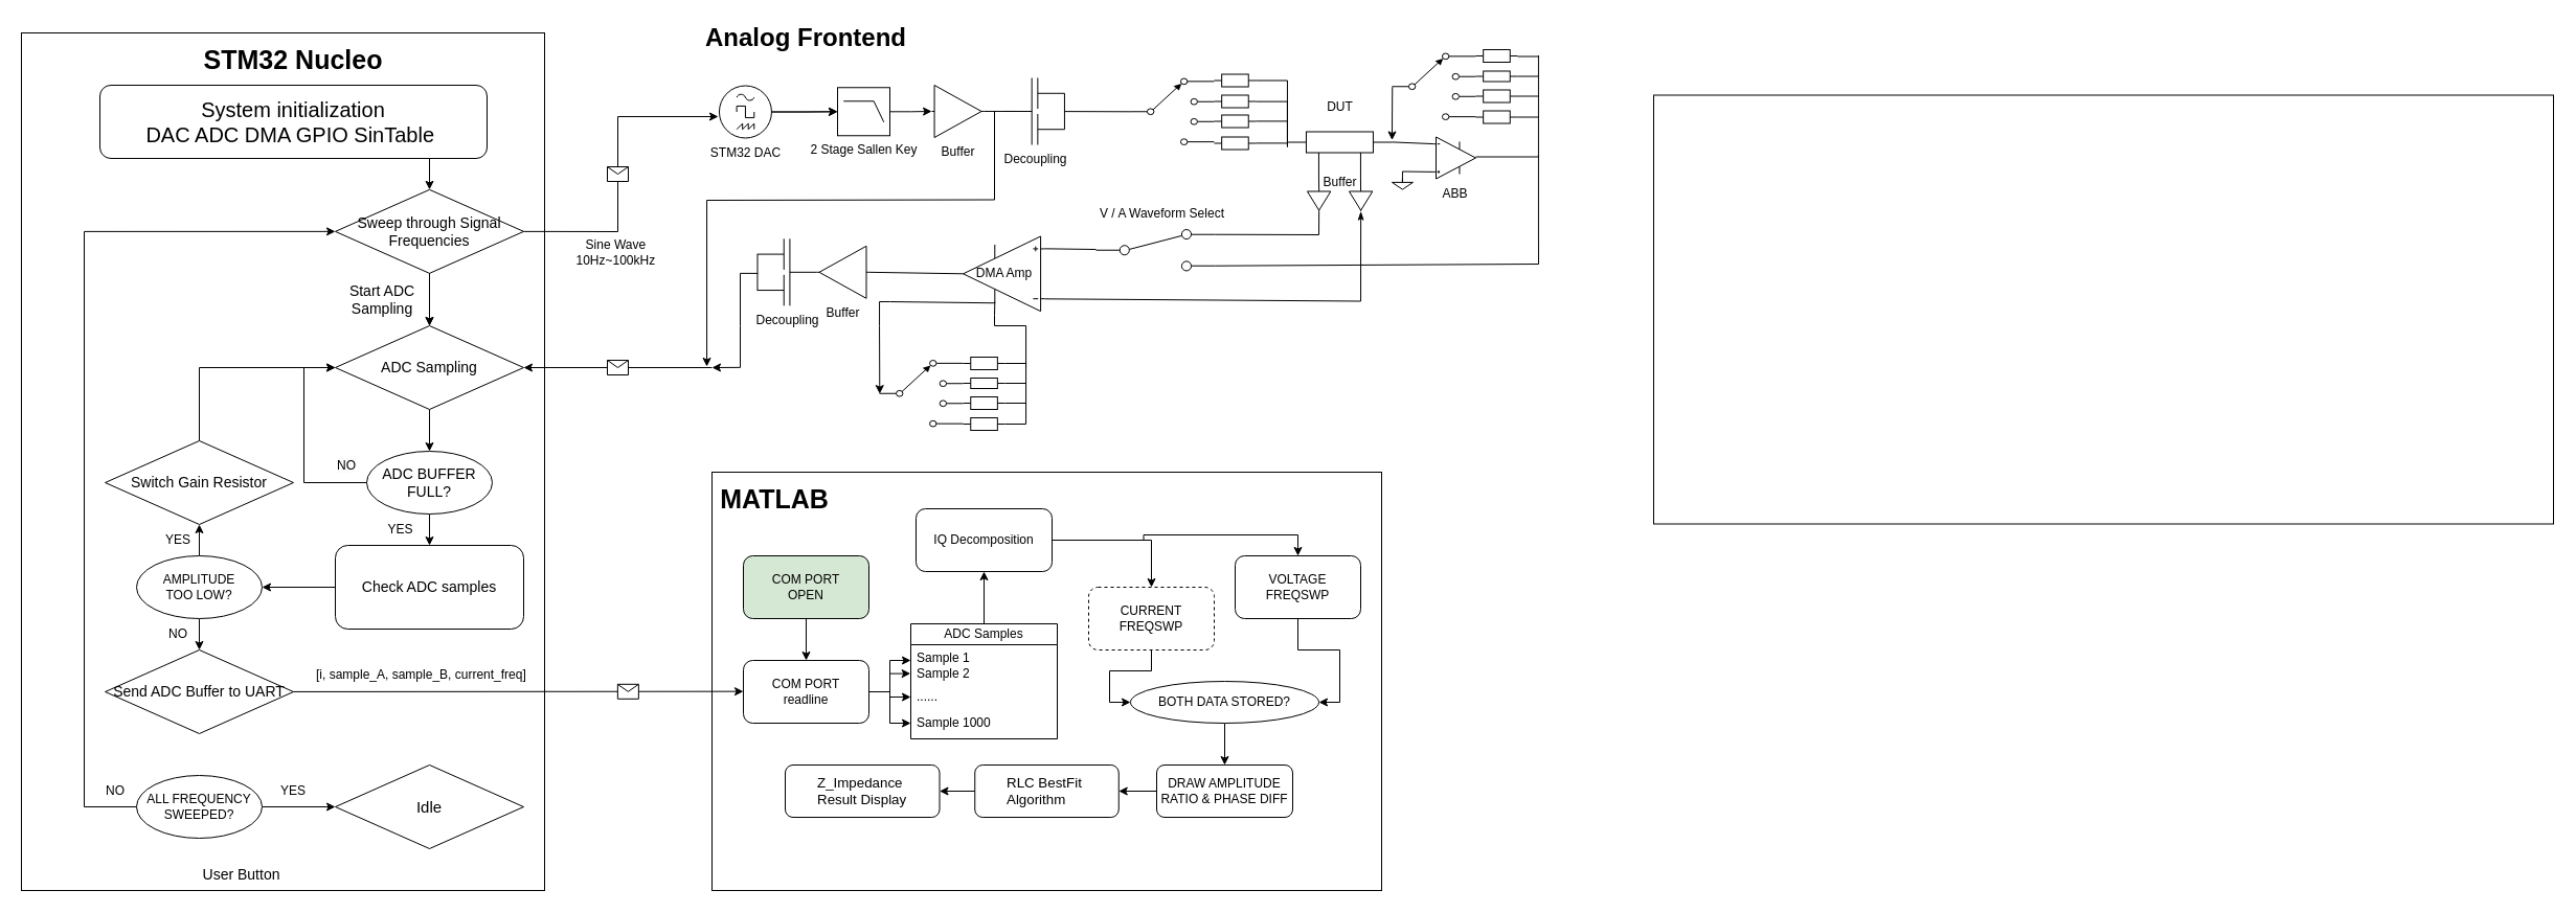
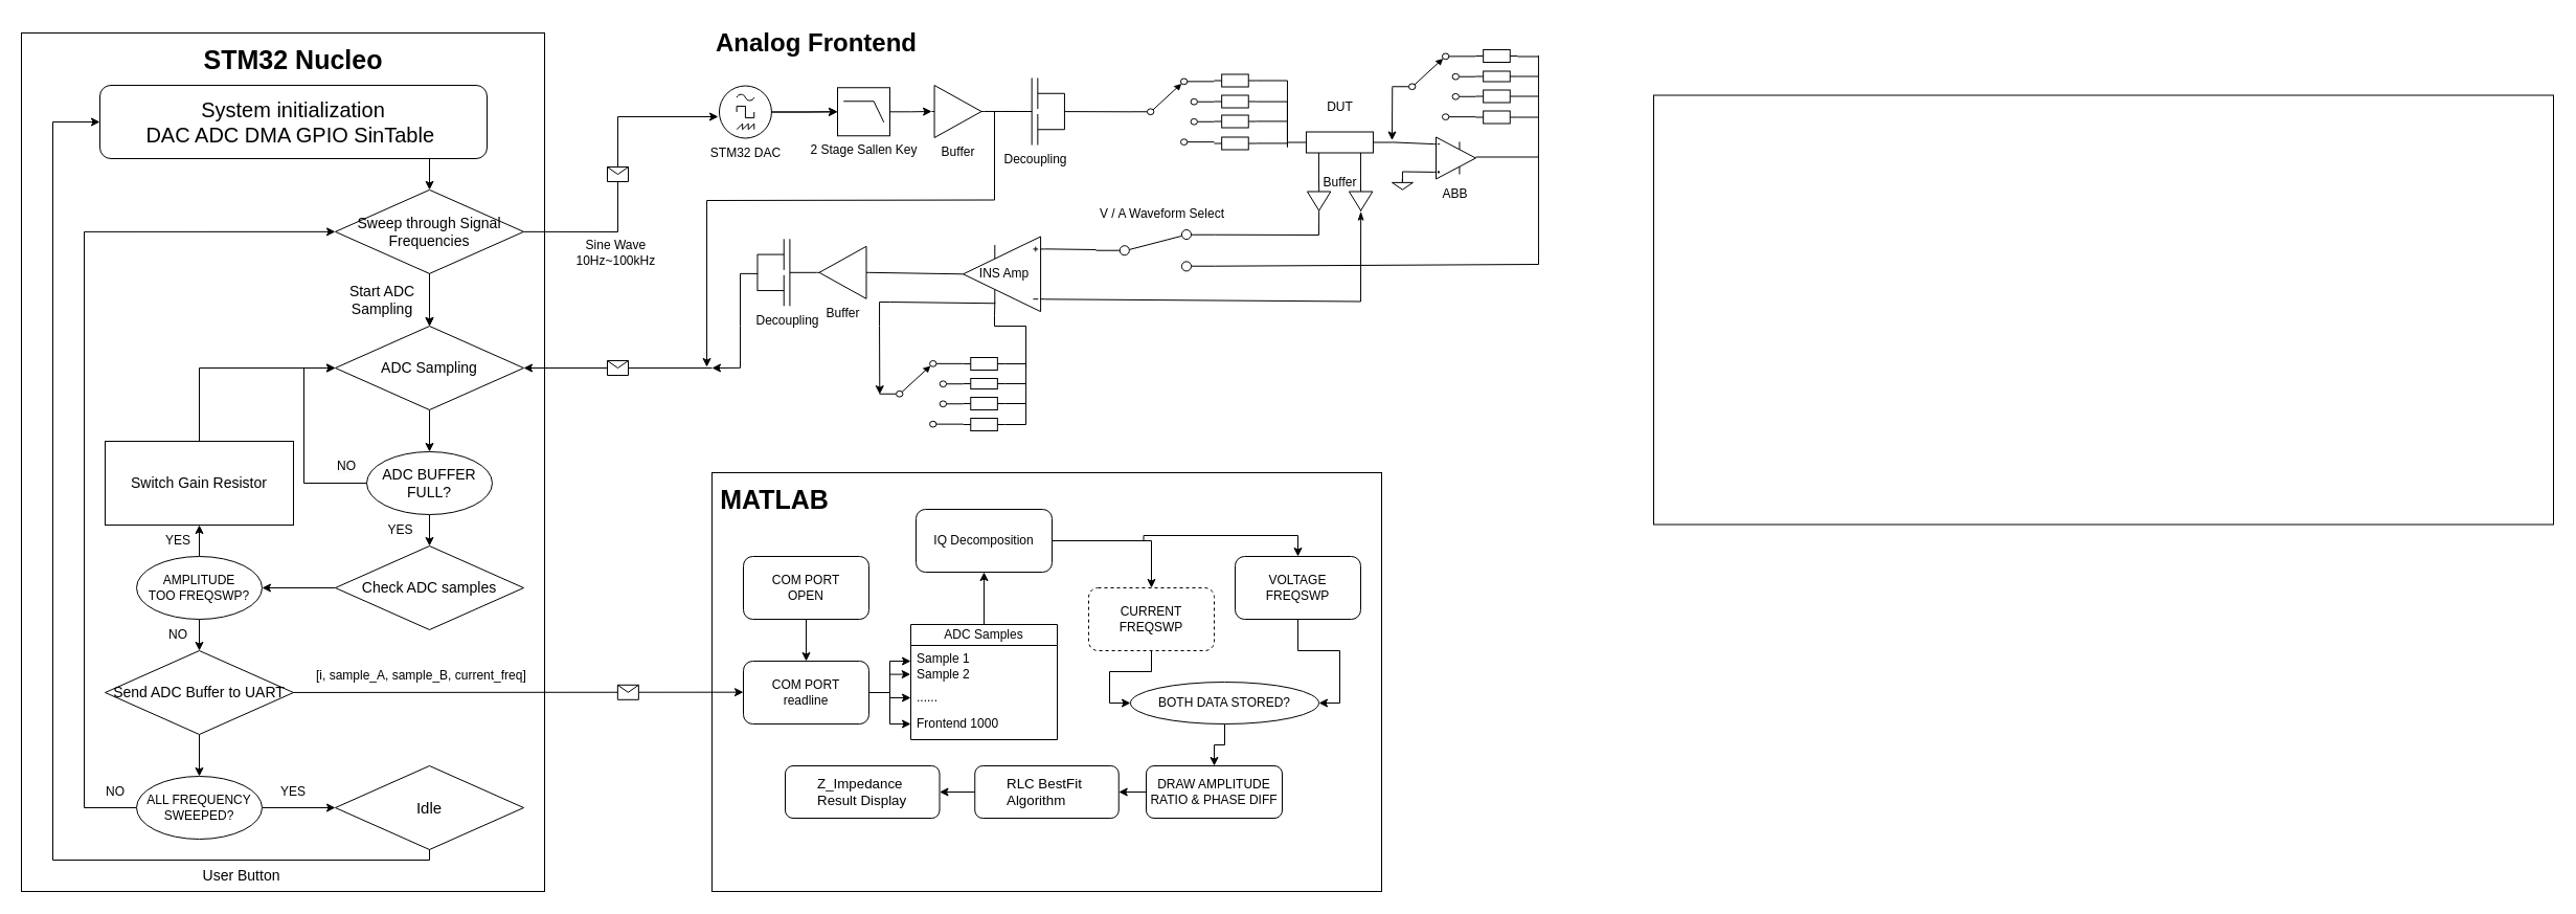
- <mxCell id="27" value="&lt;font style=&quot;font-size: 24px;&quot;&gt;&lt;b&gt;Analog Frontend&lt;/b&gt;&lt;/font&gt;" style="text;html=1;align=center;verticalAlign=middle;whiteSpace=wrap;rounded=0;" vertex="1" parent="1"><mxGeometry x="620" y="20.5" width="300" height="30" as="geometry" /></mxCell>
+ <mxCell id="27" value="&lt;font style=&quot;font-size: 24px;&quot;&gt;&lt;b&gt;Analog Frontend&lt;/b&gt;&lt;/font&gt;" style="text;html=1;align=center;verticalAlign=middle;whiteSpace=wrap;rounded=0;" vertex="1" parent="1"><mxGeometry x="630" y="25.5" width="300" height="30" as="geometry" /></mxCell>
- <mxCell id="139" value="DMA Amp" style="text;html=1;align=center;verticalAlign=middle;resizable=0;points=[];autosize=1;strokeColor=none;fillColor=none;" vertex="1" parent="1"><mxGeometry x="924.06" y="246.32" width="70" height="30" as="geometry" /></mxCell>
+ <mxCell id="139" value="INS Amp" style="text;html=1;align=center;verticalAlign=middle;resizable=0;points=[];autosize=1;strokeColor=none;fillColor=none;" vertex="1" parent="1"><mxGeometry x="924.06" y="246.32" width="70" height="30" as="geometry" /></mxCell>
- <mxCell id="48" value="&lt;font style=&quot;font-size: 14px;&quot; face=&quot;Helvetica&quot;&gt;Switch Gain Resistor&lt;/font&gt;" style="rhombus;whiteSpace=wrap;html=1;" vertex="1" parent="1"><mxGeometry x="100" y="421" width="180" height="80" as="geometry" /></mxCell>
+ <mxCell id="48" value="&lt;font style=&quot;font-size: 14px;&quot; face=&quot;Helvetica&quot;&gt;Switch Gain Resistor&lt;/font&gt;" style="whiteSpace=wrap;html=1;rounded=0;" vertex="1" parent="1"><mxGeometry x="100" y="421" width="180" height="80" as="geometry" /></mxCell>
- <mxCell id="46" value="AMPLITUDE&lt;div&gt;TOO LOW?&lt;/div&gt;" style="ellipse;whiteSpace=wrap;html=1;" vertex="1" parent="1"><mxGeometry x="130" y="531" width="120" height="60" as="geometry" /></mxCell>
+ <mxCell id="46" value="AMPLITUDE&lt;div&gt;TOO FREQSWP?&lt;/div&gt;" style="ellipse;whiteSpace=wrap;html=1;" vertex="1" parent="1"><mxGeometry x="130" y="531" width="120" height="60" as="geometry" /></mxCell>
- <mxCell id="37" value="&lt;font&gt;Check ADC samples&lt;/font&gt;" style="whiteSpace=wrap;html=1;fontSize=14;rounded=1;" vertex="1" parent="1"><mxGeometry x="320" y="521" width="180" height="80" as="geometry" /></mxCell>
+ <mxCell id="37" value="&lt;font&gt;Check ADC samples&lt;/font&gt;" style="rhombus;whiteSpace=wrap;html=1;fontSize=14;" vertex="1" parent="1"><mxGeometry x="320" y="521" width="180" height="80" as="geometry" /></mxCell>
- <mxCell id="78" value="COM PORT&lt;div&gt;OPEN&lt;/div&gt;" style="rounded=1;whiteSpace=wrap;html=1;fillColor=#d5e8d4;" vertex="1" parent="1"><mxGeometry x="710" y="531" width="120" height="60" as="geometry" /></mxCell>
+ <mxCell id="78" value="COM PORT&lt;div&gt;OPEN&lt;/div&gt;" style="rounded=1;whiteSpace=wrap;html=1;" vertex="1" parent="1"><mxGeometry x="710" y="531" width="120" height="60" as="geometry" /></mxCell>
+ <mxCell id="57" style="edgeStyle=orthogonalEdgeStyle;rounded=0;orthogonalLoop=1;jettySize=auto;html=1;exitX=0;exitY=1;exitDx=0;exitDy=0;" edge="1" parent="1" source="58" target="25"><mxGeometry relative="1" as="geometry"><Array as="points"><mxPoint x="410" y="791" /><mxPoint x="410" y="821" /><mxPoint x="50" y="821" /><mxPoint x="50" y="116" /></Array></mxGeometry></mxCell>
- <mxCell id="76" value="Sample 1000" style="text;strokeColor=none;fillColor=none;align=left;verticalAlign=middle;spacingLeft=4;spacingRight=4;overflow=hidden;points=[[0,0.5],[1,0.5]];portConstraint=eastwest;rotatable=0;whiteSpace=wrap;html=1;" vertex="1" parent="73"><mxGeometry y="80" width="140" height="30" as="geometry" /></mxCell>
+ <mxCell id="76" value="Frontend 1000" style="text;strokeColor=none;fillColor=none;align=left;verticalAlign=middle;spacingLeft=4;spacingRight=4;overflow=hidden;points=[[0,0.5],[1,0.5]];portConstraint=eastwest;rotatable=0;whiteSpace=wrap;html=1;" vertex="1" parent="73"><mxGeometry y="80" width="140" height="30" as="geometry" /></mxCell>
+ <mxCell id="51" style="edgeStyle=orthogonalEdgeStyle;rounded=0;orthogonalLoop=1;jettySize=auto;html=1;entryX=0.5;entryY=0;entryDx=0;entryDy=0;exitX=0.5;exitY=1;exitDx=0;exitDy=0;" edge="1" parent="1" source="52" target="55"><mxGeometry relative="1" as="geometry"><mxPoint x="190" y="731" as="sourcePoint" /></mxGeometry></mxCell>
- <mxCell id="86" value="DRAW AMPLITUDE&lt;div&gt;RATIO &amp;amp; PHASE DIFF&lt;/div&gt;" style="rounded=1;whiteSpace=wrap;html=1;" vertex="1" parent="1"><mxGeometry x="1105" y="731" width="130" height="50" as="geometry" /></mxCell>
+ <mxCell id="86" value="DRAW AMPLITUDE&lt;div&gt;RATIO &amp;amp; PHASE DIFF&lt;/div&gt;" style="rounded=1;whiteSpace=wrap;html=1;" vertex="1" parent="1"><mxGeometry x="1095" y="731" width="130" height="50" as="geometry" /></mxCell>
